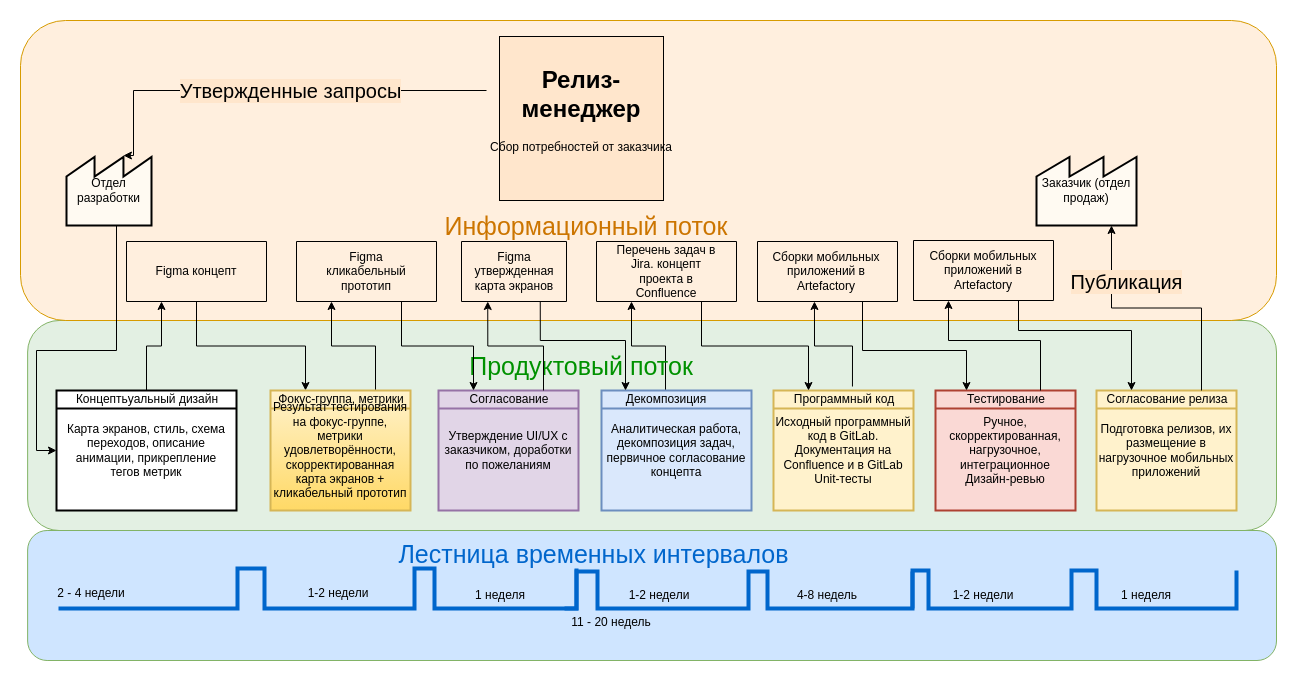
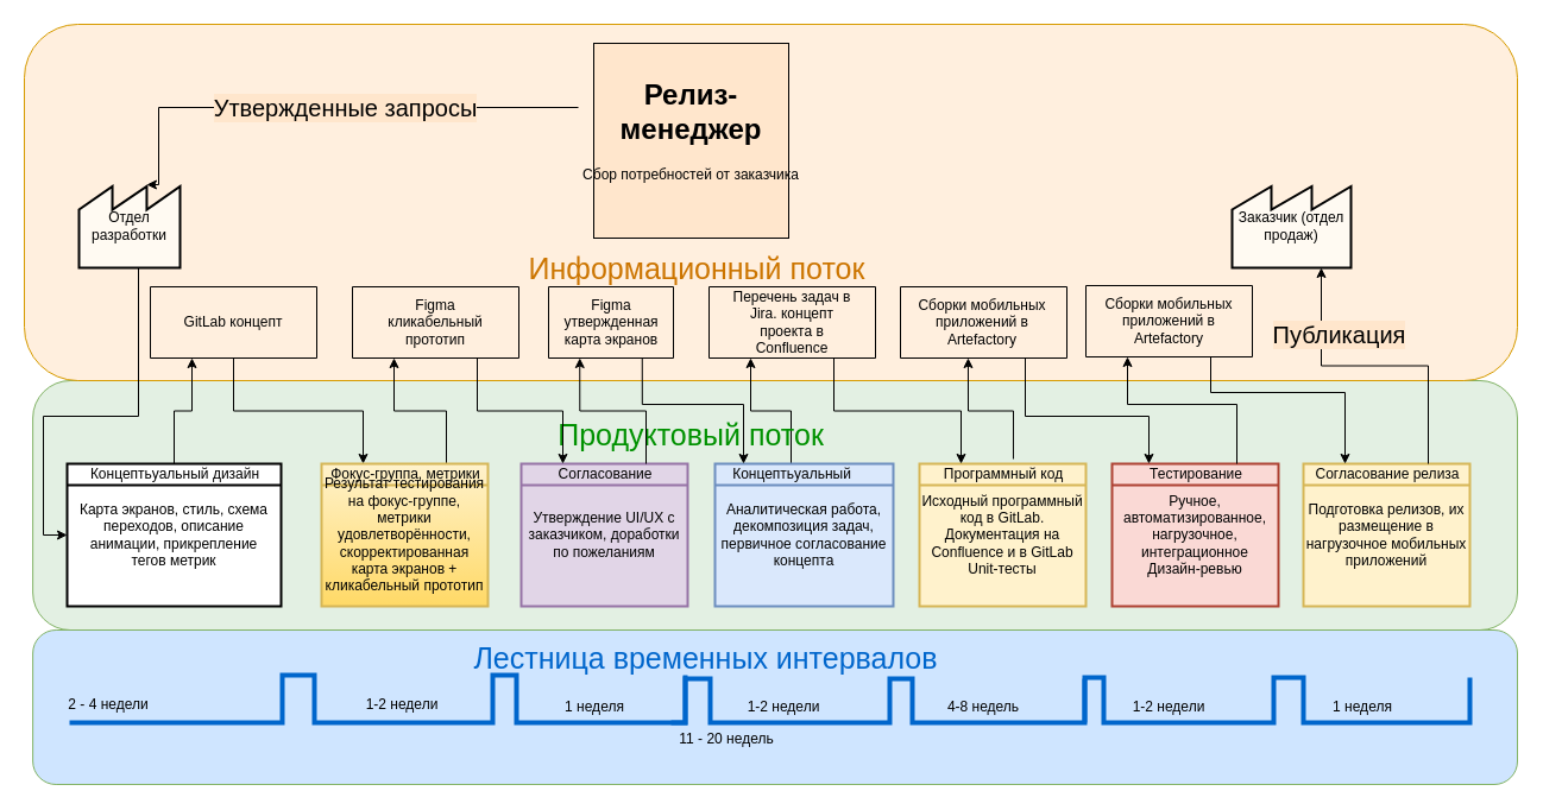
- <mxCell id="36" value="Figma концепт" style="text;html=1;strokeColor=none;fillColor=none;align=center;verticalAlign=middle;whiteSpace=wrap;rounded=0;" vertex="1" parent="34"><mxGeometry x="13" y="15" width="114" height="30" as="geometry" /></mxCell>
+ <mxCell id="36" value="GitLab концепт" style="text;html=1;strokeColor=none;fillColor=none;align=center;verticalAlign=middle;whiteSpace=wrap;rounded=0;" vertex="1" parent="34"><mxGeometry x="13" y="15" width="114" height="30" as="geometry" /></mxCell>
- <mxCell id="61" value="Декомпозиция " style="text;fontSize=12;spacingLeft=2;verticalAlign=top;html=1;align=center;spacingTop=-5;resizeWidth=1;whiteSpace=wrap;" parent="59" vertex="1"><mxGeometry width="160" height="9.9" as="geometry" /></mxCell>
+ <mxCell id="61" value="Концептьуальный " style="text;fontSize=12;spacingLeft=2;verticalAlign=top;html=1;align=center;spacingTop=-5;resizeWidth=1;whiteSpace=wrap;" parent="59" vertex="1"><mxGeometry width="160" height="9.9" as="geometry" /></mxCell>
- <mxCell id="11" value="Ручное, скорректированная, нагрузочное, интеграционное&lt;br&gt;Дизайн-ревью" style="strokeWidth=2;html=1;shape=mxgraph.lean_mapping.manufacturing_process;fontSize=12;verticalAlign=middle;html=1;align=center;whiteSpace=wrap;fillColor=#fad9d5;strokeColor=#ae4132;" parent="1" vertex="1"><mxGeometry x="935" y="390" width="140" height="120" as="geometry" /></mxCell>
+ <mxCell id="11" value="Ручное, автоматизированное, нагрузочное, интеграционное&lt;br&gt;Дизайн-ревью" style="strokeWidth=2;html=1;shape=mxgraph.lean_mapping.manufacturing_process;fontSize=12;verticalAlign=middle;html=1;align=center;whiteSpace=wrap;fillColor=#fad9d5;strokeColor=#ae4132;" parent="1" vertex="1"><mxGeometry x="935" y="390" width="140" height="120" as="geometry" /></mxCell>
